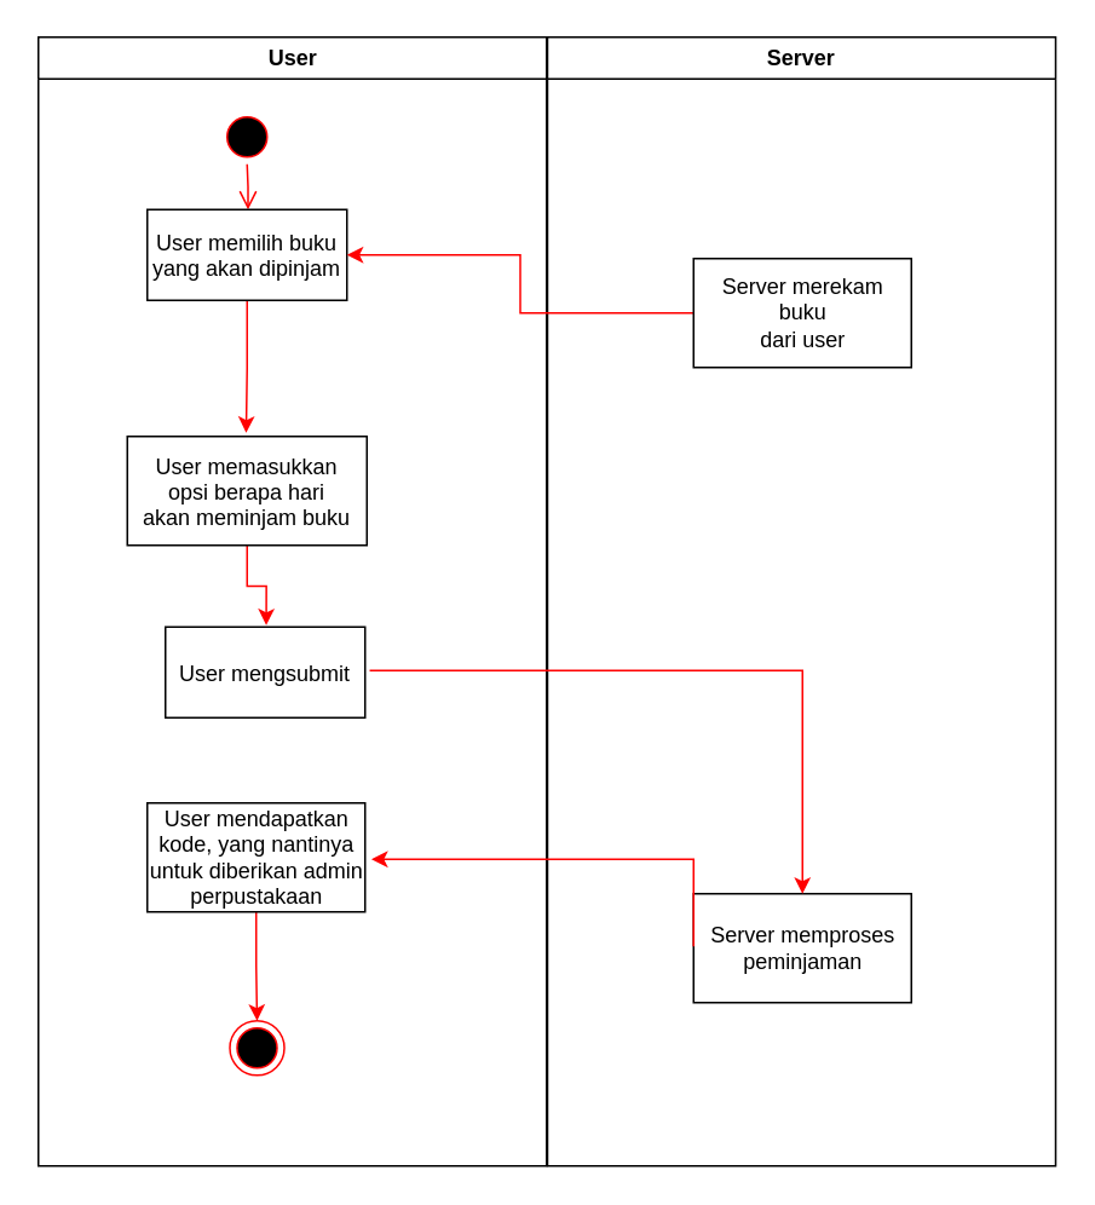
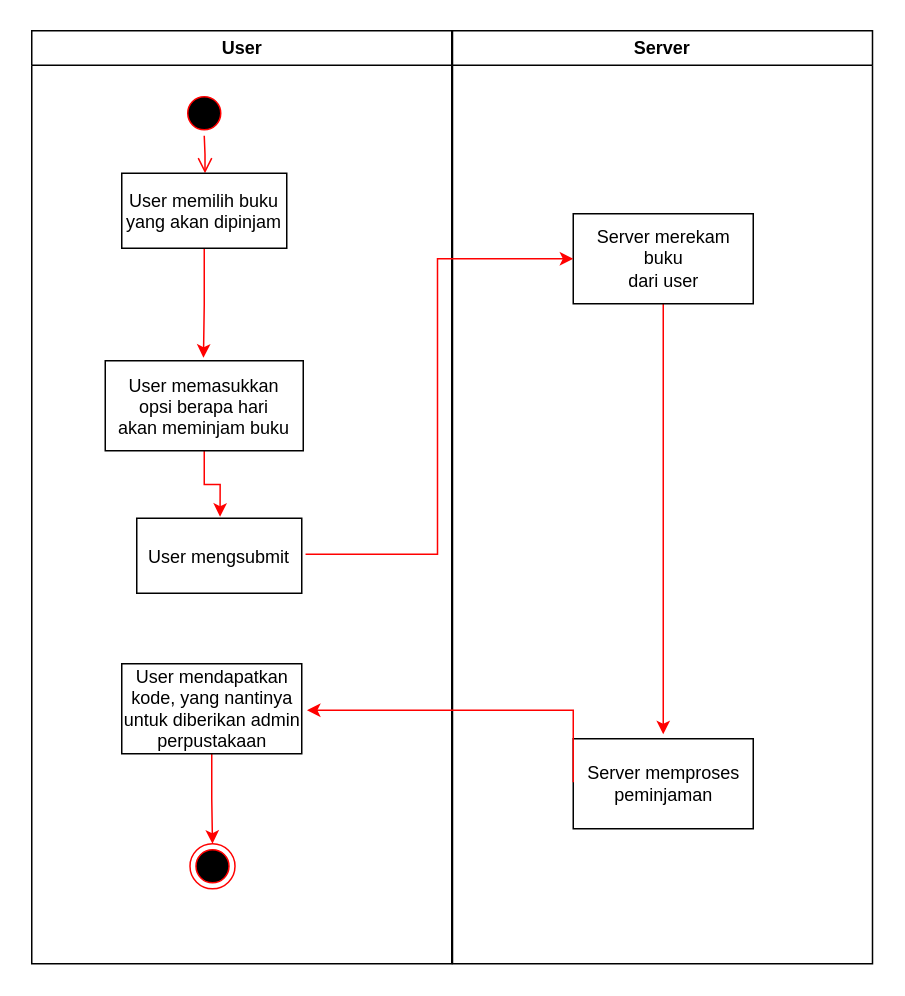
- <mxCell id="14" style="edgeStyle=orthogonalEdgeStyle;rounded=0;orthogonalLoop=1;jettySize=auto;html=1;strokeColor=#FF0000;" edge="1" parent="13" source="15" target="6"><mxGeometry relative="1" as="geometry" /></mxCell>
+ <mxCell id="14" style="edgeStyle=orthogonalEdgeStyle;rounded=0;orthogonalLoop=1;jettySize=auto;html=1;entryX=0.5;entryY=-0.05;entryDx=0;entryDy=0;entryPerimeter=0;strokeColor=#FF0000;" edge="1" parent="13" source="15" target="16"><mxGeometry relative="1" as="geometry" /></mxCell>
- <mxCell id="17" style="edgeStyle=orthogonalEdgeStyle;rounded=0;orthogonalLoop=1;jettySize=auto;html=1;exitX=1.023;exitY=0.48;exitDx=0;exitDy=0;exitPerimeter=0;strokeColor=#FF0000;" edge="1" parent="1" source="9" target="16"><mxGeometry relative="1" as="geometry"><mxPoint x="196" y="370" as="sourcePoint" /></mxGeometry></mxCell>
+ <mxCell id="17" style="edgeStyle=orthogonalEdgeStyle;rounded=0;orthogonalLoop=1;jettySize=auto;html=1;entryX=0;entryY=0.5;entryDx=0;entryDy=0;exitX=1.023;exitY=0.48;exitDx=0;exitDy=0;exitPerimeter=0;strokeColor=#FF0000;" edge="1" parent="1" source="9" target="15"><mxGeometry relative="1" as="geometry"><mxPoint x="196" y="370" as="sourcePoint" /></mxGeometry></mxCell>
